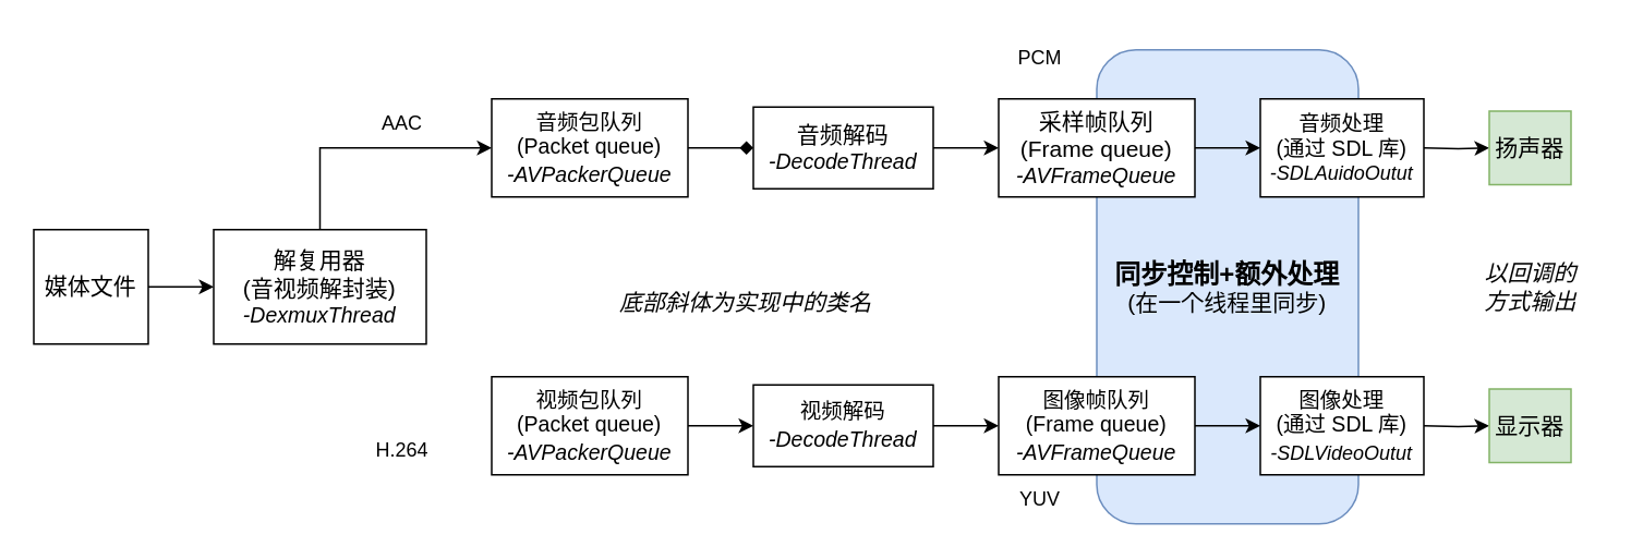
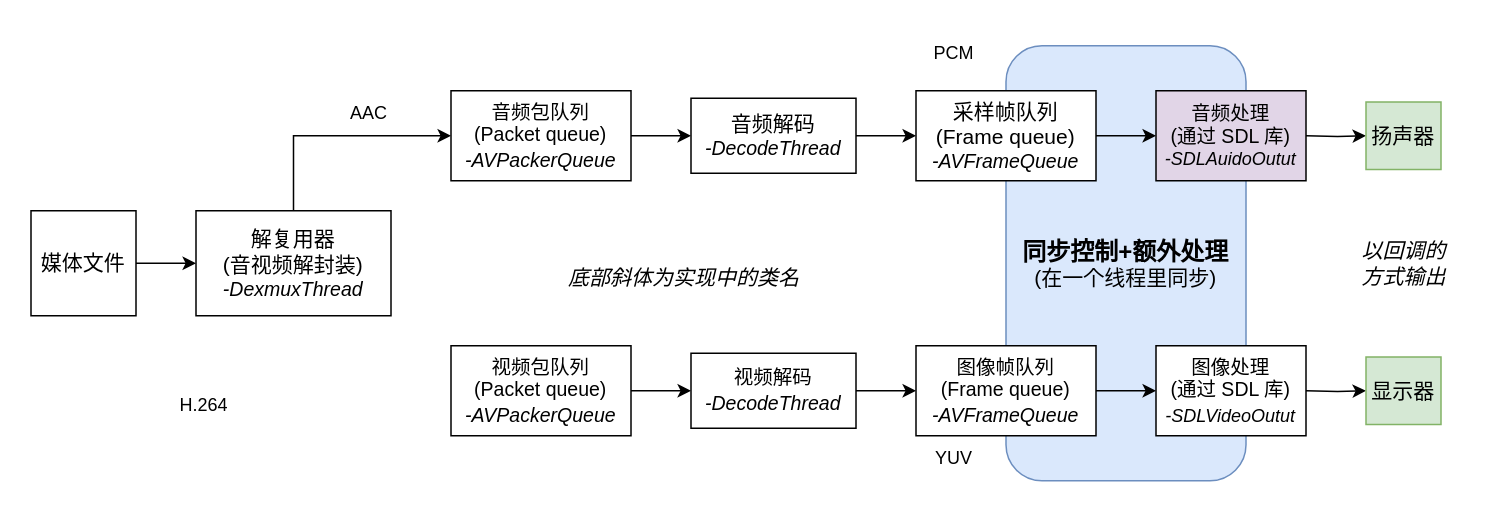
- <mxCell id="7" value="" style="edgeStyle=orthogonalEdgeStyle;rounded=0;orthogonalLoop=1;jettySize=auto;html=1;endArrow=diamond;" parent="1" source="8" target="12" edge="1"><mxGeometry relative="1" as="geometry" /></mxCell>
+ <mxCell id="7" value="" style="edgeStyle=orthogonalEdgeStyle;rounded=0;orthogonalLoop=1;jettySize=auto;html=1;" parent="1" source="8" target="12" edge="1"><mxGeometry relative="1" as="geometry" /></mxCell>
- <mxCell id="20" value="&lt;span style=&quot;font-size: 13px;&quot;&gt;音频处理&lt;/span&gt;&lt;br&gt;&lt;span style=&quot;font-size: 13px;&quot;&gt;(通过 SDL 库)&lt;/span&gt;&lt;br&gt;&lt;i style=&quot;&quot;&gt;&lt;font style=&quot;font-size: 12px;&quot;&gt;-SDLAuidoOutut&lt;/font&gt;&lt;/i&gt;" style="rounded=0;whiteSpace=wrap;html=1;" parent="1" vertex="1"><mxGeometry x="770" y="60" width="100" height="60" as="geometry" /></mxCell>
+ <mxCell id="20" value="&lt;span style=&quot;font-size: 13px;&quot;&gt;音频处理&lt;/span&gt;&lt;br&gt;&lt;span style=&quot;font-size: 13px;&quot;&gt;(通过 SDL 库)&lt;/span&gt;&lt;br&gt;&lt;i style=&quot;&quot;&gt;&lt;font style=&quot;font-size: 12px;&quot;&gt;-SDLAuidoOutut&lt;/font&gt;&lt;/i&gt;" style="rounded=0;whiteSpace=wrap;html=1;fillColor=#e1d5e7;" parent="1" vertex="1"><mxGeometry x="770" y="60" width="100" height="60" as="geometry" /></mxCell>
- <mxCell id="26" value="H.264" style="text;html=1;align=center;verticalAlign=middle;resizable=0;points=[];autosize=1;strokeColor=none;fillColor=none;" parent="1" vertex="1"><mxGeometry x="215" y="260" width="60" height="30" as="geometry" /></mxCell>
+ <mxCell id="26" value="H.264" style="text;html=1;align=center;verticalAlign=middle;resizable=0;points=[];autosize=1;strokeColor=none;fillColor=none;" parent="1" vertex="1"><mxGeometry x="105" y="255" width="60" height="30" as="geometry" /></mxCell>
